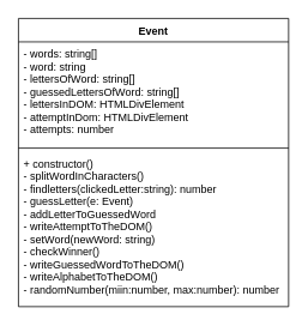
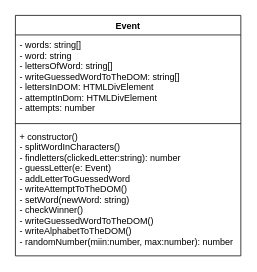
- <mxCell id="3" value="- words: string[]&#10;- word: string&#10;- lettersOfWord: string[]&#10;- guessedLettersOfWord: string[]&#10;- lettersInDOM: HTMLDivElement&#10;- attemptInDom: HTMLDivElement&#10;- attempts: number" style="text;strokeColor=none;fillColor=none;align=left;verticalAlign=top;spacingLeft=4;spacingRight=4;overflow=hidden;rotatable=0;points=[[0,0.5],[1,0.5]];portConstraint=eastwest;" vertex="1" parent="2"><mxGeometry y="26" width="300" height="114" as="geometry" /></mxCell>
+ <mxCell id="3" value="- words: string[]&#10;- word: string&#10;- lettersOfWord: string[]&#10;- writeGuessedWordToTheDOM: string[]&#10;- lettersInDOM: HTMLDivElement&#10;- attemptInDom: HTMLDivElement&#10;- attempts: number" style="text;strokeColor=none;fillColor=none;align=left;verticalAlign=top;spacingLeft=4;spacingRight=4;overflow=hidden;rotatable=0;points=[[0,0.5],[1,0.5]];portConstraint=eastwest;" vertex="1" parent="2"><mxGeometry y="26" width="300" height="114" as="geometry" /></mxCell>
